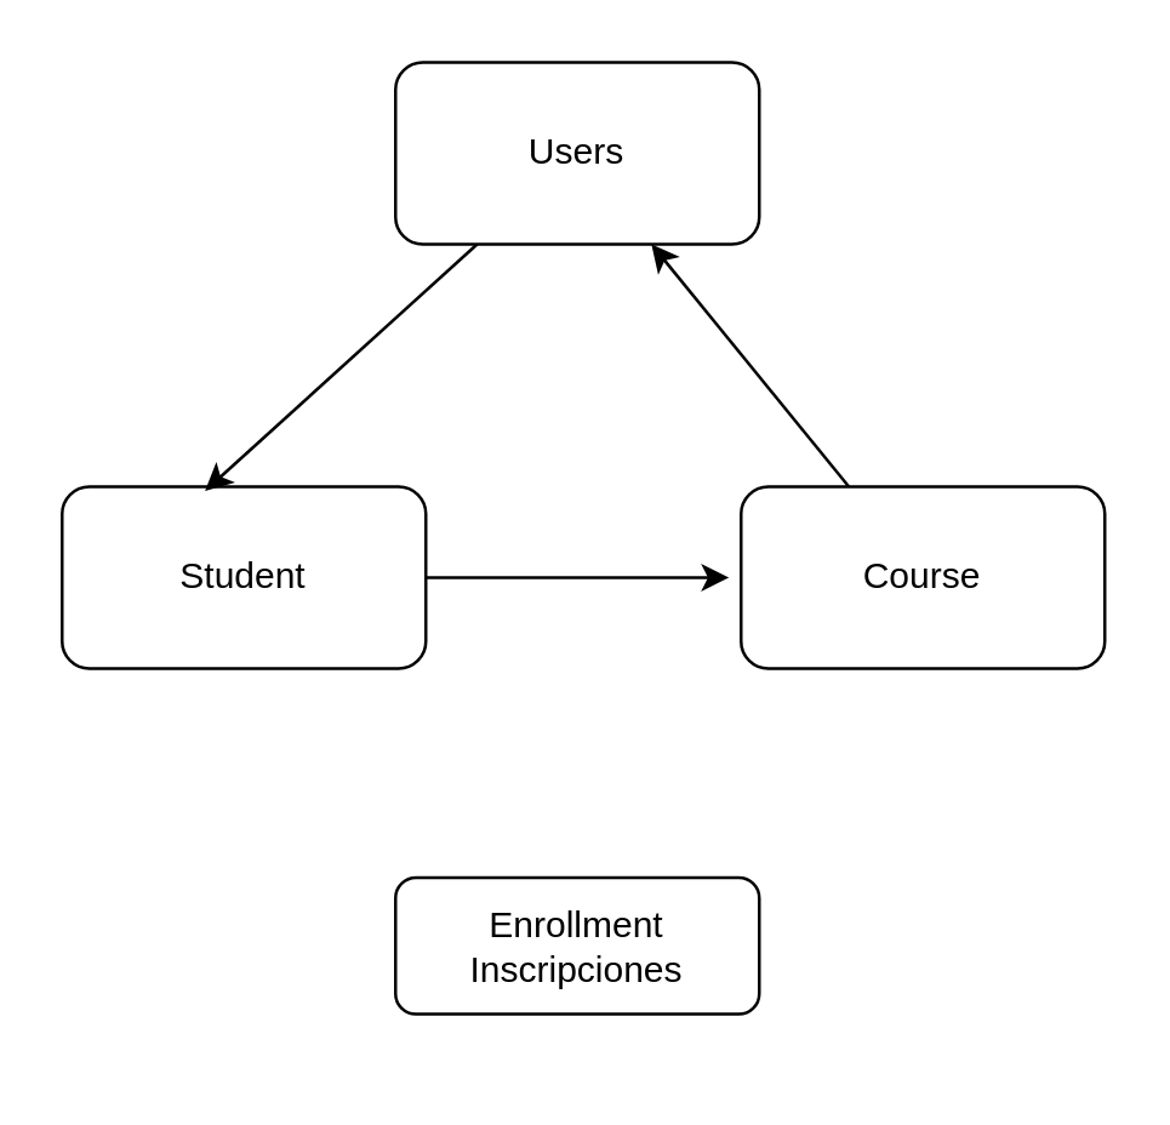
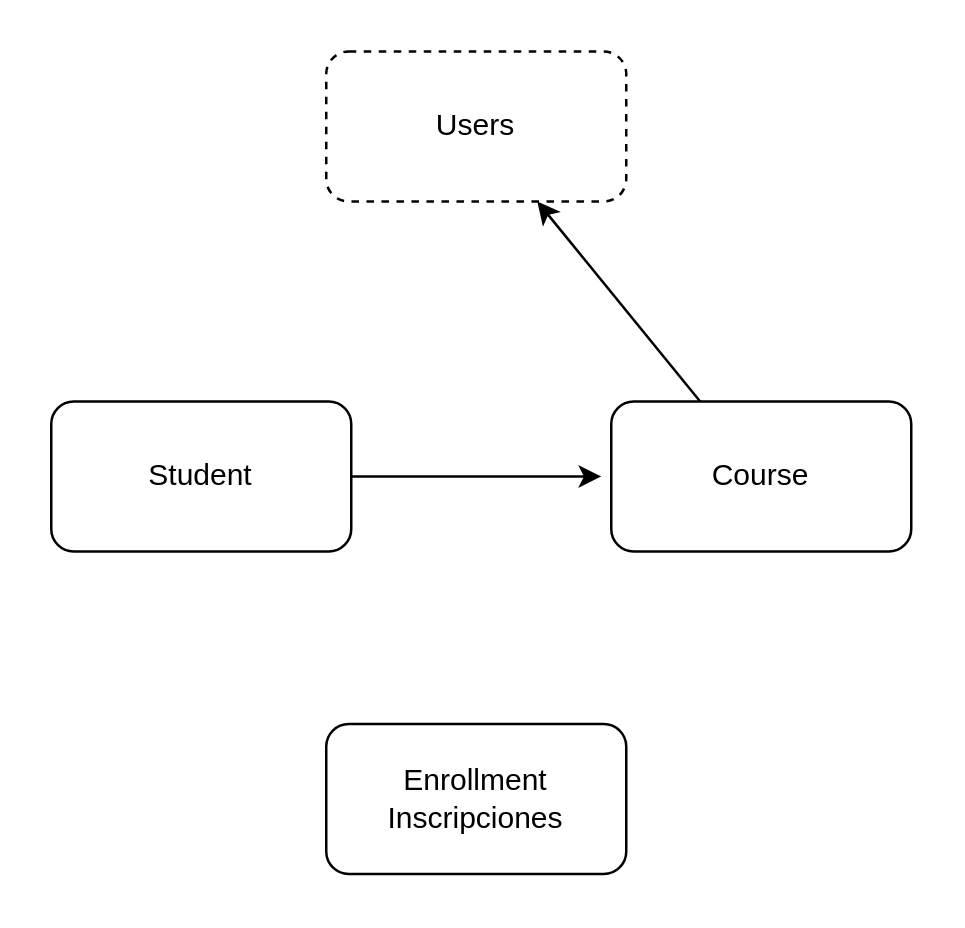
- <mxCell id="8" value="Users" style="rounded=1;whiteSpace=wrap;html=1;" parent="1" vertex="1"><mxGeometry x="130" y="20" width="120" height="60" as="geometry" /></mxCell>
+ <mxCell id="8" value="Users" style="rounded=1;whiteSpace=wrap;html=1;dashed=1;" parent="1" vertex="1"><mxGeometry x="130" y="20" width="120" height="60" as="geometry" /></mxCell>
- <mxCell id="7" style="edgeStyle=none;html=1;entryX=0.393;entryY=0.023;entryDx=0;entryDy=0;entryPerimeter=0;" parent="1" source="8" target="3" edge="1"><mxGeometry relative="1" as="geometry" /></mxCell>
- <mxCell id="6" value="Enrollment&lt;br&gt;Inscripciones" style="rounded=1;whiteSpace=wrap;html=1;" parent="1" vertex="1"><mxGeometry x="130" y="289" width="120" height="45" as="geometry" /></mxCell>
+ <mxCell id="6" value="Enrollment&lt;br&gt;Inscripciones" style="rounded=1;whiteSpace=wrap;html=1;" parent="1" vertex="1"><mxGeometry x="130" y="289" width="120" height="60" as="geometry" /></mxCell>
